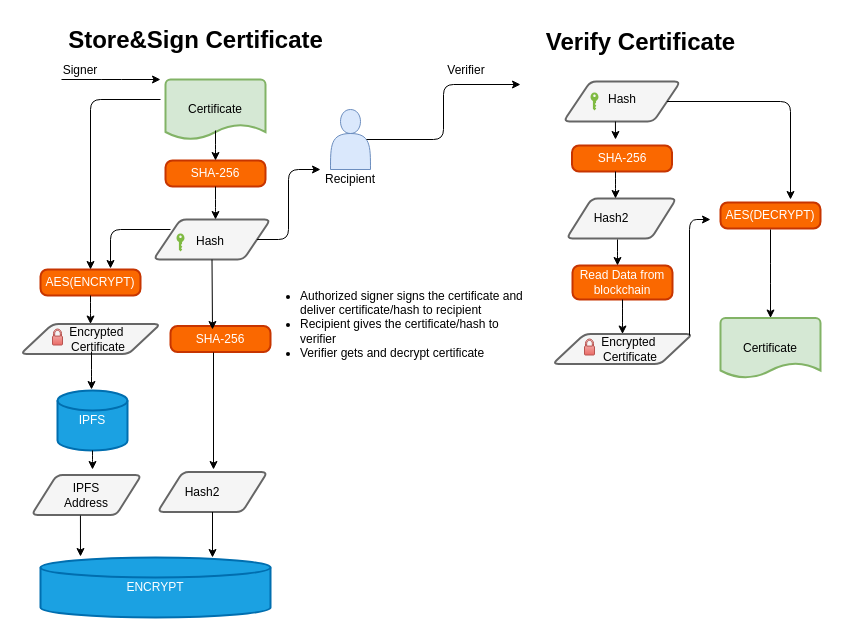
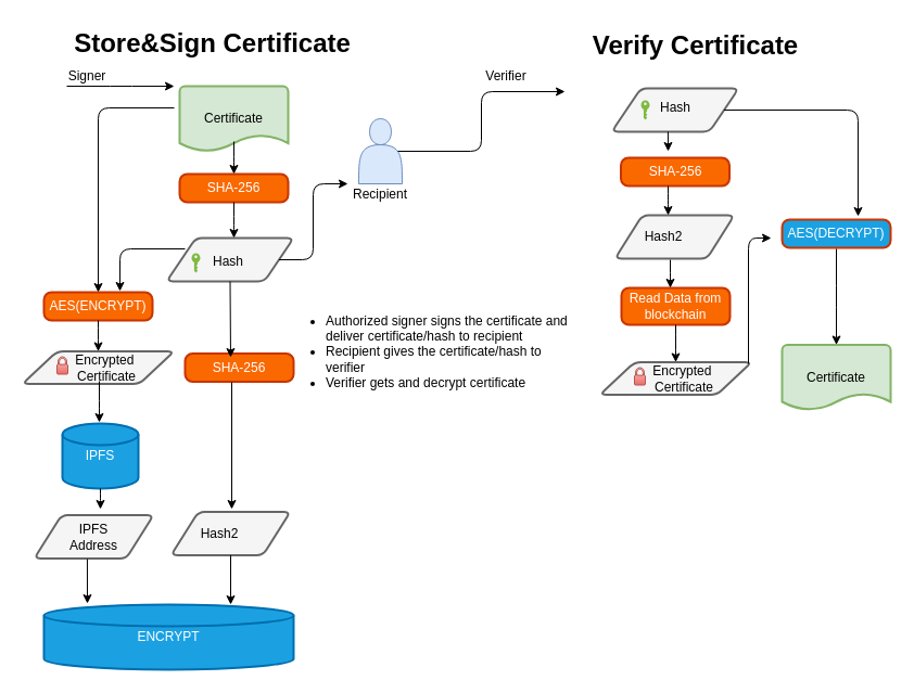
- <mxCell id="8" value="AES(DECRYPT)" style="rounded=1;whiteSpace=wrap;html=1;absoluteArcSize=1;arcSize=14;strokeWidth=2;fillColor=#fa6800;strokeColor=#C73500;fontColor=#ffffff;" vertex="1" parent="1"><mxGeometry x="720" y="202" width="100" height="26" as="geometry" /></mxCell>
+ <mxCell id="8" value="AES(DECRYPT)" style="rounded=1;whiteSpace=wrap;html=1;absoluteArcSize=1;arcSize=14;strokeWidth=2;fillColor=#1ba1e2;strokeColor=#C73500;fontColor=#ffffff;" vertex="1" parent="1"><mxGeometry x="720" y="202" width="100" height="26" as="geometry" /></mxCell>
